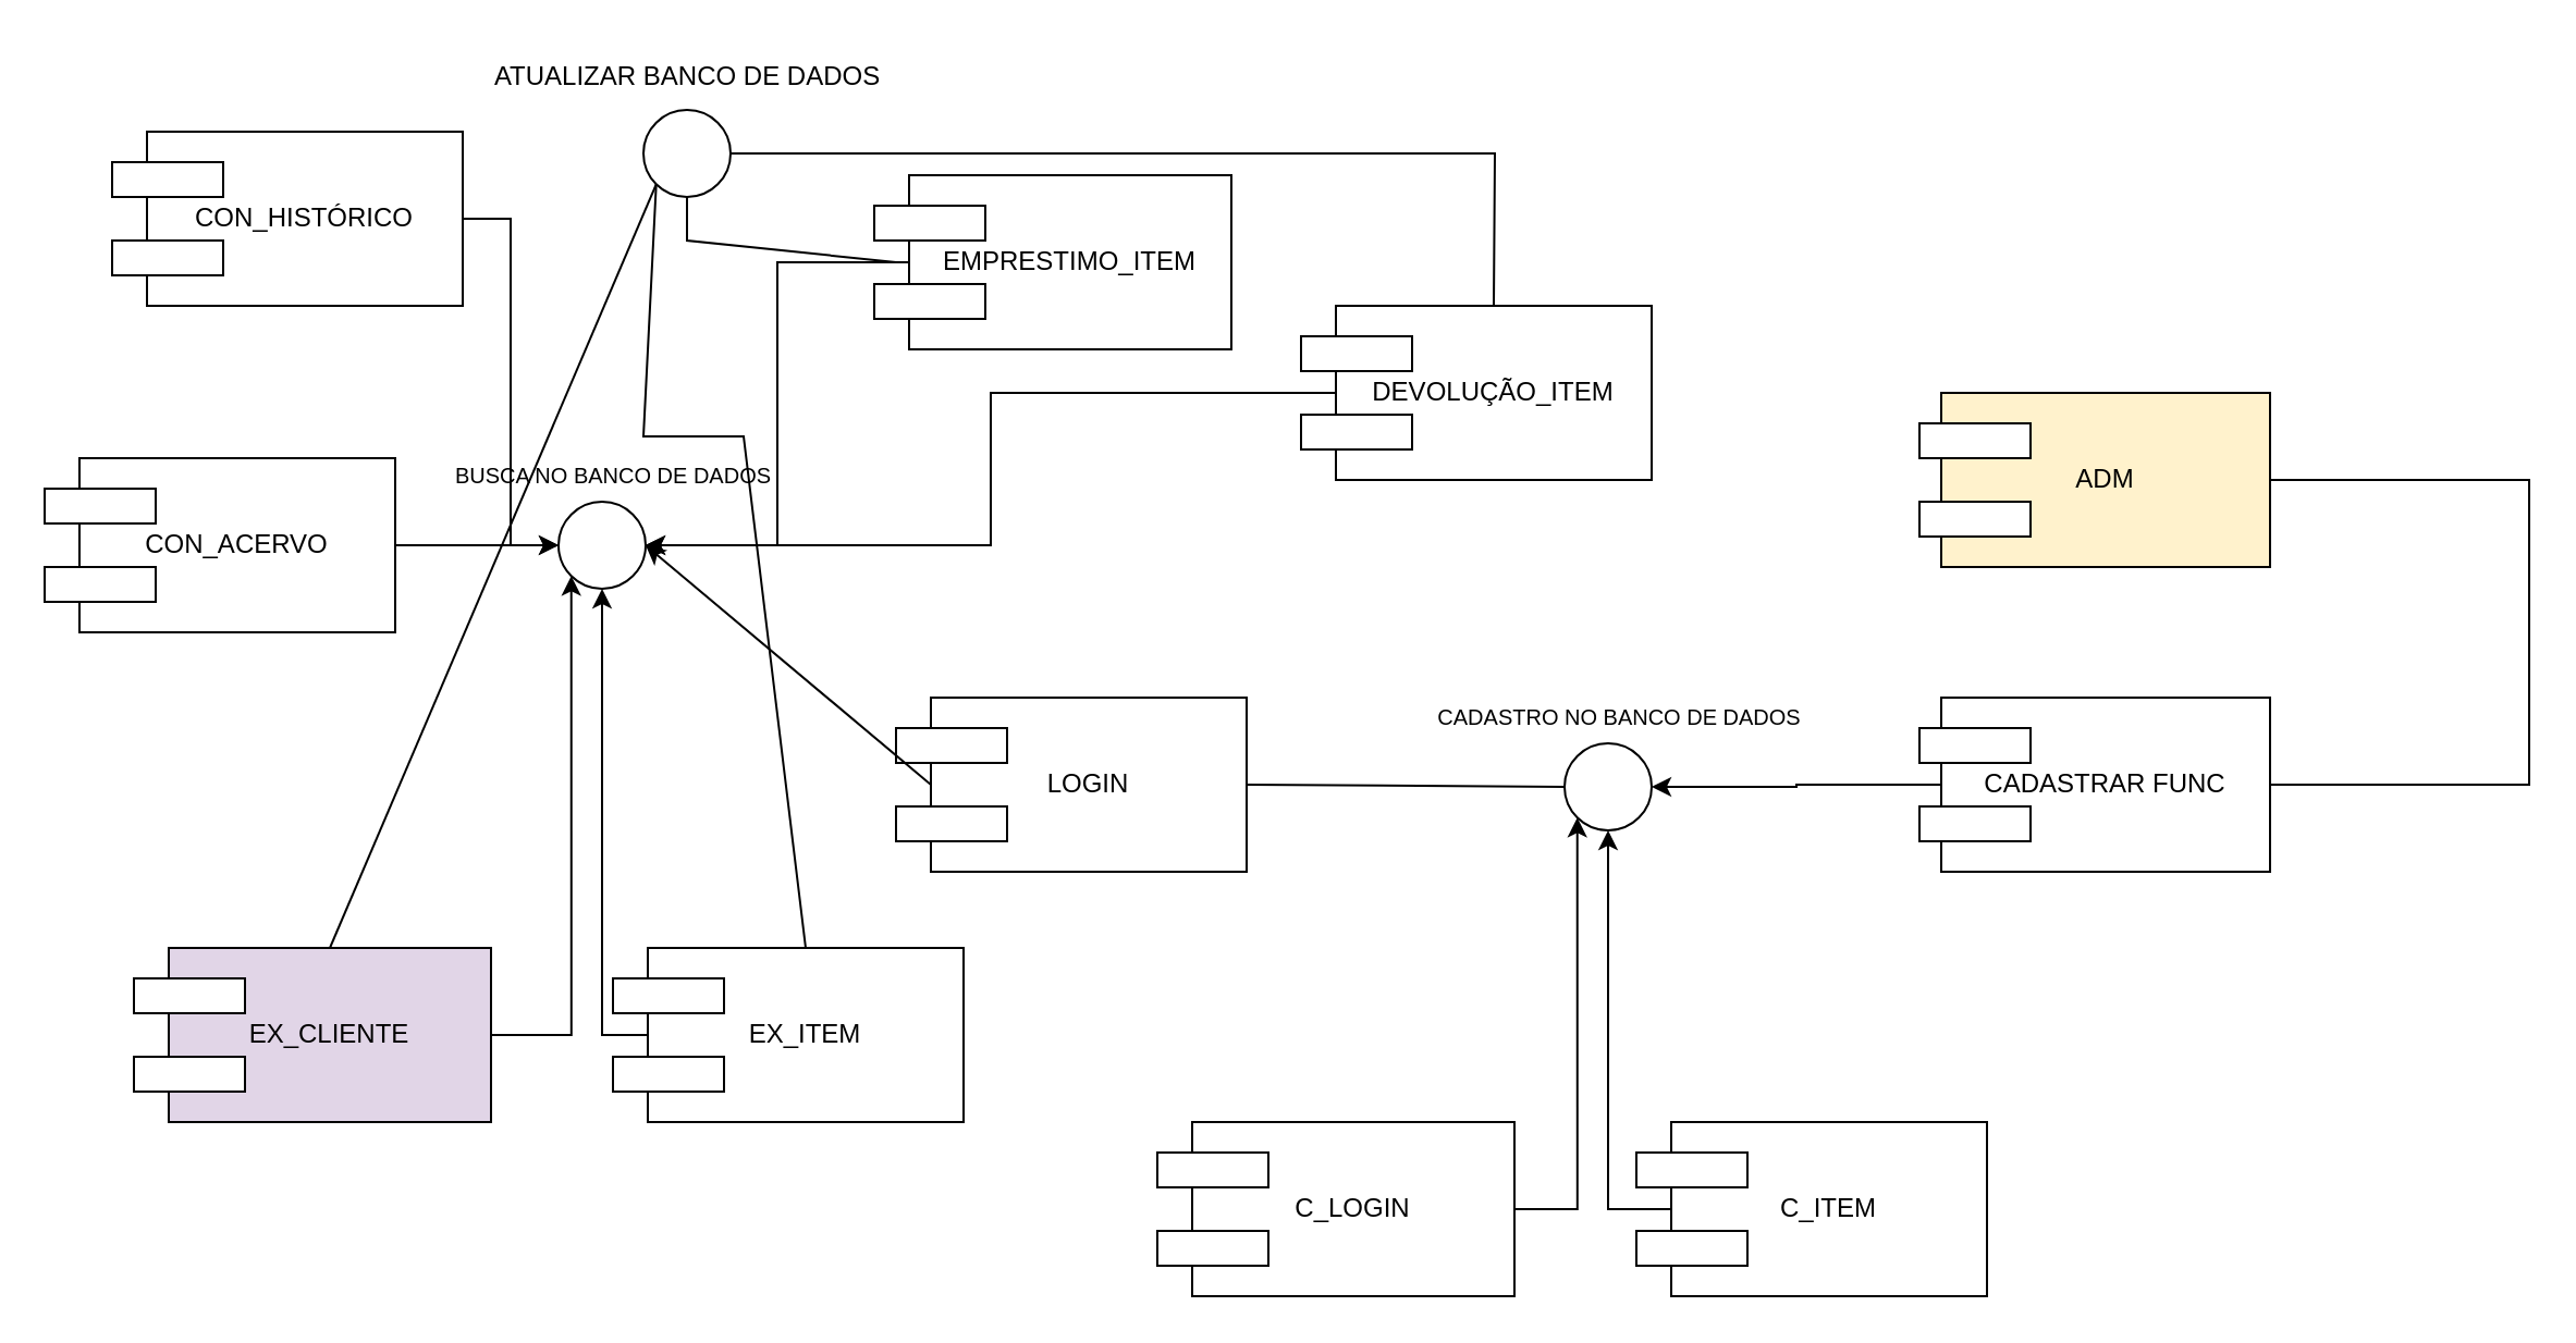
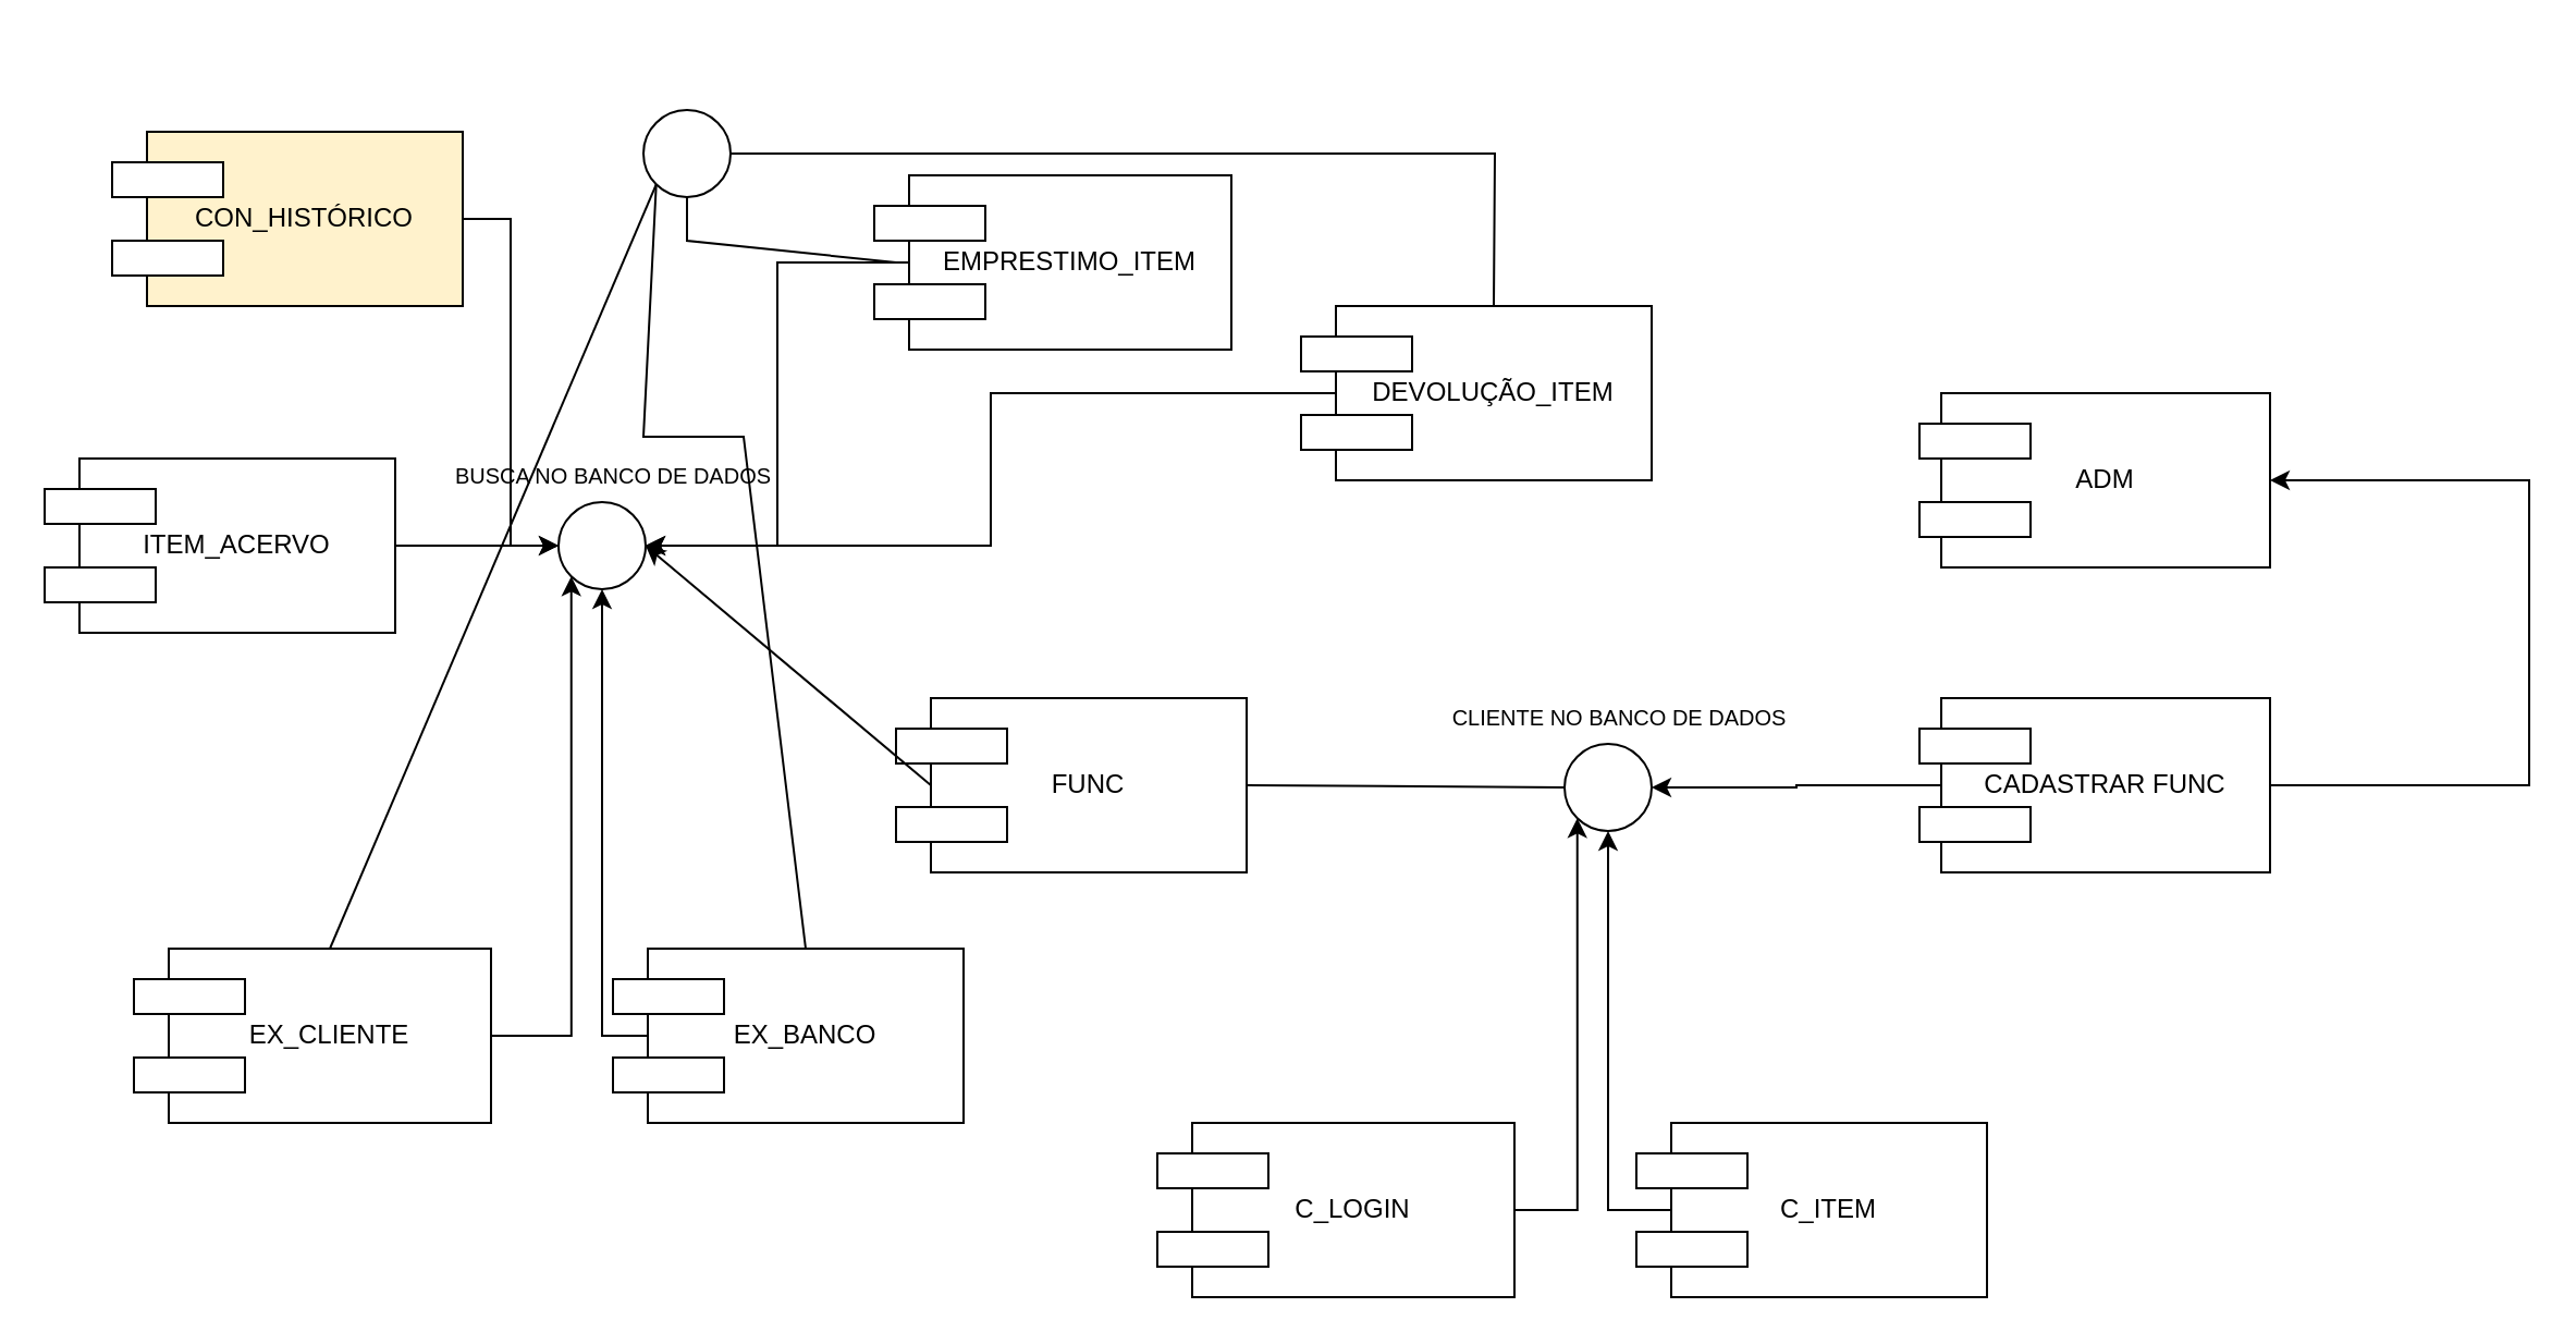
- <mxCell id="52" value="ATUALIZAR BANCO DE DADOS" style="text;html=1;align=center;verticalAlign=middle;resizable=0;points=[];autosize=1;strokeColor=none;fillColor=none;" vertex="1" parent="1"><mxGeometry x="215" y="20" width="200" height="30" as="geometry" /></mxCell>
- <mxCell id="48" value="CON_HISTÓRICO" style="rounded=0;whiteSpace=wrap;html=1;" vertex="1" parent="1"><mxGeometry x="67" y="60" width="145" height="80" as="geometry" /></mxCell>
+ <mxCell id="48" value="CON_HISTÓRICO" style="rounded=0;whiteSpace=wrap;html=1;fillColor=#fff2cc;" vertex="1" parent="1"><mxGeometry x="67" y="60" width="145" height="80" as="geometry" /></mxCell>
- <mxCell id="19" value="ADM" style="rounded=0;whiteSpace=wrap;html=1;fillColor=#fff2cc;" vertex="1" parent="1"><mxGeometry x="891" y="180" width="151" height="80" as="geometry" /></mxCell>
+ <mxCell id="19" value="ADM" style="rounded=0;whiteSpace=wrap;html=1;" vertex="1" parent="1"><mxGeometry x="891" y="180" width="151" height="80" as="geometry" /></mxCell>
- <mxCell id="22" value="" style="endArrow=none;html=1;rounded=0;entryX=1;entryY=0.5;entryDx=0;entryDy=0;exitX=1;exitY=0.5;exitDx=0;exitDy=0;" edge="1" parent="1" source="13" target="19"><mxGeometry width="50" height="50" relative="1" as="geometry"><mxPoint x="681" y="380" as="sourcePoint" /><mxPoint x="731" y="330" as="targetPoint" /><Array as="points"><mxPoint x="1161" y="360" /><mxPoint x="1161" y="220" /></Array></mxGeometry></mxCell>
+ <mxCell id="22" value="" style="endArrow=classic;html=1;rounded=0;entryX=1;entryY=0.5;entryDx=0;entryDy=0;exitX=1;exitY=0.5;exitDx=0;exitDy=0;" edge="1" parent="1" source="13" target="19"><mxGeometry width="50" height="50" relative="1" as="geometry"><mxPoint x="681" y="380" as="sourcePoint" /><mxPoint x="731" y="330" as="targetPoint" /><Array as="points"><mxPoint x="1161" y="360" /><mxPoint x="1161" y="220" /></Array></mxGeometry></mxCell>
- <mxCell id="3" value="CON_ACERVO" style="rounded=0;whiteSpace=wrap;html=1;" vertex="1" parent="1"><mxGeometry x="36" y="210" width="145" height="80" as="geometry" /></mxCell>
+ <mxCell id="3" value="ITEM_ACERVO" style="rounded=0;whiteSpace=wrap;html=1;" vertex="1" parent="1"><mxGeometry x="36" y="210" width="145" height="80" as="geometry" /></mxCell>
- <mxCell id="17" value="&lt;font style=&quot;font-size: 10px;&quot;&gt;CADASTRO NO BANCO DE DADOS&lt;/font&gt;&lt;div&gt;&lt;br&gt;&lt;/div&gt;" style="text;html=1;align=center;verticalAlign=middle;resizable=0;points=[];autosize=1;strokeColor=none;fillColor=none;" vertex="1" parent="1"><mxGeometry x="648" y="316" width="190" height="40" as="geometry" /></mxCell>
+ <mxCell id="17" value="&lt;font style=&quot;font-size: 10px;&quot;&gt;CLIENTE NO BANCO DE DADOS&lt;/font&gt;&lt;div&gt;&lt;br&gt;&lt;/div&gt;" style="text;html=1;align=center;verticalAlign=middle;resizable=0;points=[];autosize=1;strokeColor=none;fillColor=none;" vertex="1" parent="1"><mxGeometry x="648" y="316" width="190" height="40" as="geometry" /></mxCell>
- <mxCell id="8" value="LOGIN" style="rounded=0;whiteSpace=wrap;html=1;" vertex="1" parent="1"><mxGeometry x="427" y="320" width="145" height="80" as="geometry" /></mxCell>
+ <mxCell id="8" value="FUNC" style="rounded=0;whiteSpace=wrap;html=1;" vertex="1" parent="1"><mxGeometry x="427" y="320" width="145" height="80" as="geometry" /></mxCell>
- <mxCell id="36" value="EX_CLIENTE" style="rounded=0;whiteSpace=wrap;html=1;fillColor=#e1d5e7;" vertex="1" parent="1"><mxGeometry x="77" y="435" width="148" height="80" as="geometry" /></mxCell>
+ <mxCell id="36" value="EX_CLIENTE" style="rounded=0;whiteSpace=wrap;html=1;" vertex="1" parent="1"><mxGeometry x="77" y="435" width="148" height="80" as="geometry" /></mxCell>
- <mxCell id="32" value="EX_ITEM" style="rounded=0;whiteSpace=wrap;html=1;" vertex="1" parent="1"><mxGeometry x="297" y="435" width="145" height="80" as="geometry" /></mxCell>
+ <mxCell id="32" value="EX_BANCO" style="rounded=0;whiteSpace=wrap;html=1;" vertex="1" parent="1"><mxGeometry x="297" y="435" width="145" height="80" as="geometry" /></mxCell>
